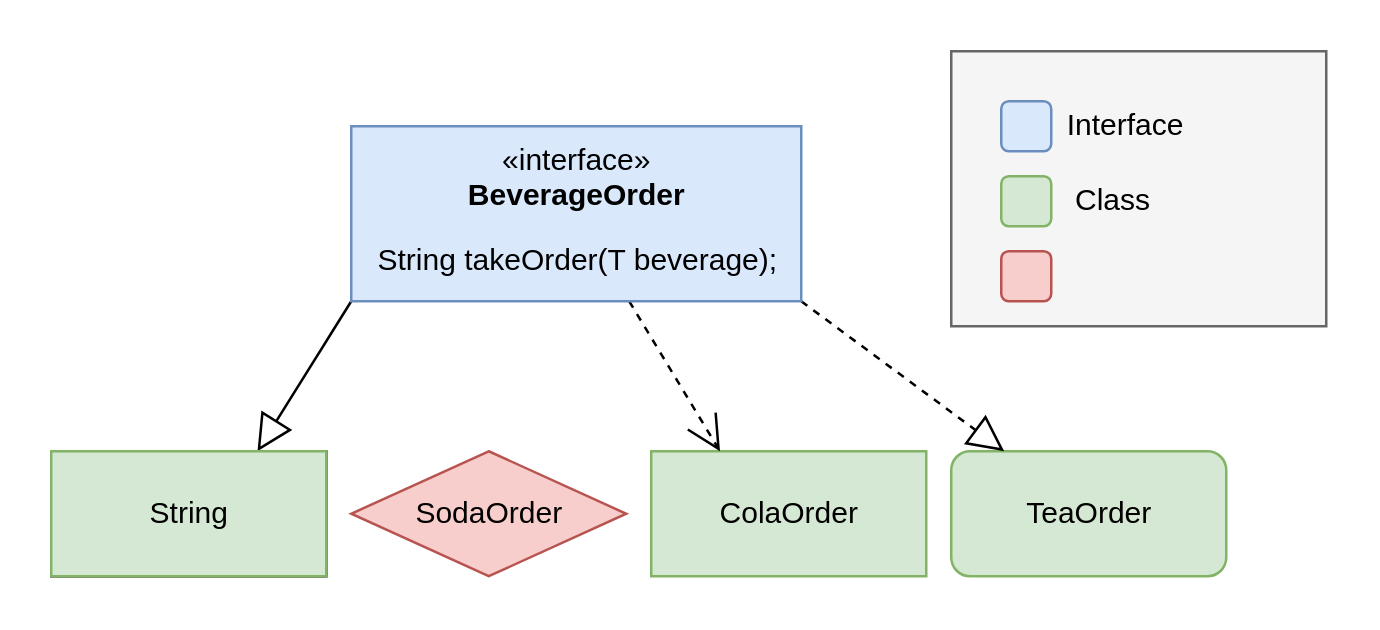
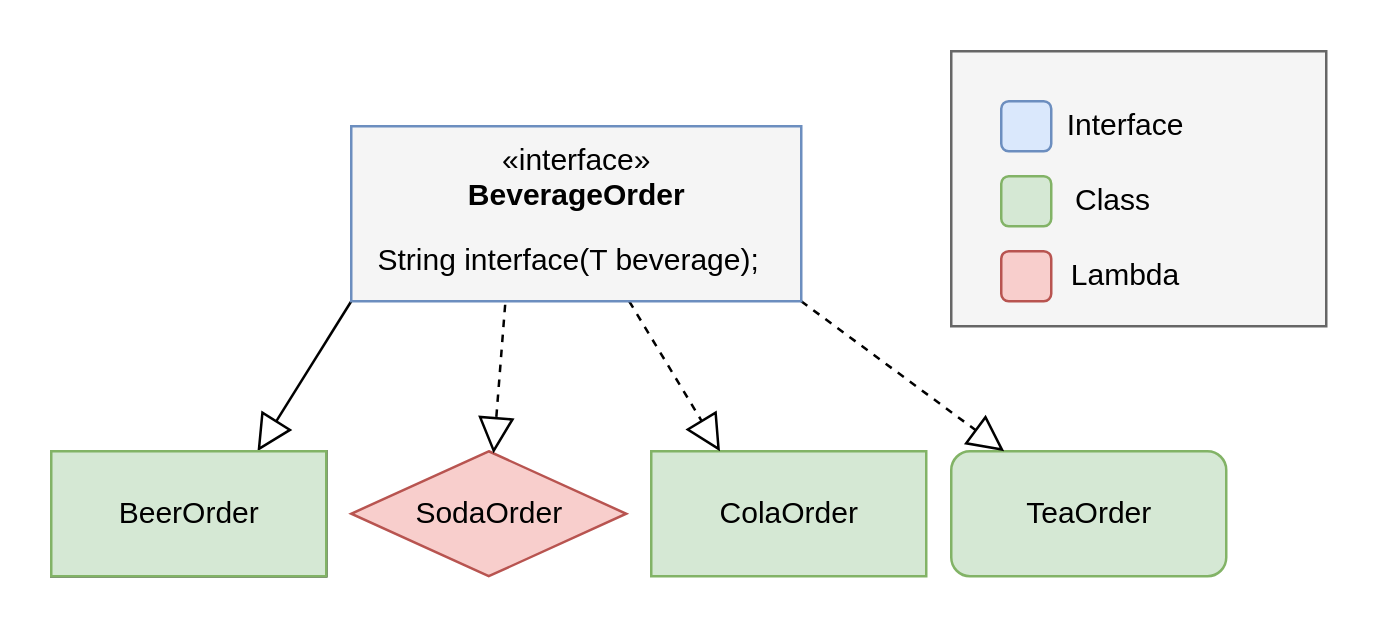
- <mxCell id="20" value="«interface»&lt;br&gt;&lt;b&gt;BeverageOrder&lt;/b&gt;" style="html=1;fillColor=#dae8fc;strokeColor=#6c8ebf;verticalAlign=top;" parent="19" vertex="1"><mxGeometry width="180" height="70" as="geometry" /></mxCell>
+ <mxCell id="20" value="«interface»&lt;br&gt;&lt;b&gt;BeverageOrder&lt;/b&gt;" style="html=1;fillColor=#f5f5f5;strokeColor=#6c8ebf;verticalAlign=top;" parent="19" vertex="1"><mxGeometry width="180" height="70" as="geometry" /></mxCell>
- <mxCell id="21" value="String takeOrder(T beverage);" style="text;strokeColor=none;fillColor=none;align=left;verticalAlign=top;spacingLeft=4;spacingRight=4;overflow=hidden;rotatable=0;points=[[0,0.5],[1,0.5]];portConstraint=eastwest;" vertex="1" parent="19"><mxGeometry x="5" y="40" width="175" height="26" as="geometry" /></mxCell>
+ <mxCell id="21" value="String interface(T beverage);" style="text;strokeColor=none;fillColor=none;align=left;verticalAlign=top;spacingLeft=4;spacingRight=4;overflow=hidden;rotatable=0;points=[[0,0.5],[1,0.5]];portConstraint=eastwest;" vertex="1" parent="19"><mxGeometry x="5" y="40" width="175" height="26" as="geometry" /></mxCell>
+ <mxCell id="16" value="Lambda" style="text;html=1;strokeColor=none;fillColor=none;align=center;verticalAlign=middle;whiteSpace=wrap;rounded=0;" parent="9" vertex="1"><mxGeometry x="50" y="80" width="40" height="20" as="geometry" /></mxCell>
+ <mxCell id="17" value="" style="endArrow=block;dashed=1;endFill=0;endSize=12;html=1;exitX=0.342;exitY=1.02;exitDx=0;exitDy=0;exitPerimeter=0;" parent="1" source="20" target="4" edge="1"><mxGeometry width="160" relative="1" as="geometry"><mxPoint x="380" y="340" as="sourcePoint" /><mxPoint x="200" y="190" as="targetPoint" /></mxGeometry></mxCell>
- <mxCell id="18" value="" style="endArrow=open;dashed=1;endFill=0;endSize=12;html=1;entryX=0.25;entryY=0;entryDx=0;entryDy=0;" parent="1" source="20" target="3" edge="1"><mxGeometry width="160" relative="1" as="geometry"><mxPoint x="241.04" y="131" as="sourcePoint" /><mxPoint x="210" y="200" as="targetPoint" /></mxGeometry></mxCell>
+ <mxCell id="18" value="" style="endArrow=block;dashed=1;endFill=0;endSize=12;html=1;entryX=0.25;entryY=0;entryDx=0;entryDy=0;" parent="1" source="20" target="3" edge="1"><mxGeometry width="160" relative="1" as="geometry"><mxPoint x="241.04" y="131" as="sourcePoint" /><mxPoint x="210" y="200" as="targetPoint" /></mxGeometry></mxCell>
- <mxCell id="8" value="String" style="html=1;fillColor=#d5e8d4;strokeColor=#82b366;" parent="1" vertex="1"><mxGeometry x="20" y="180" width="110" height="50" as="geometry" /></mxCell>
+ <mxCell id="8" value="BeerOrder" style="html=1;fillColor=#d5e8d4;strokeColor=#82b366;" parent="1" vertex="1"><mxGeometry x="20" y="180" width="110" height="50" as="geometry" /></mxCell>
